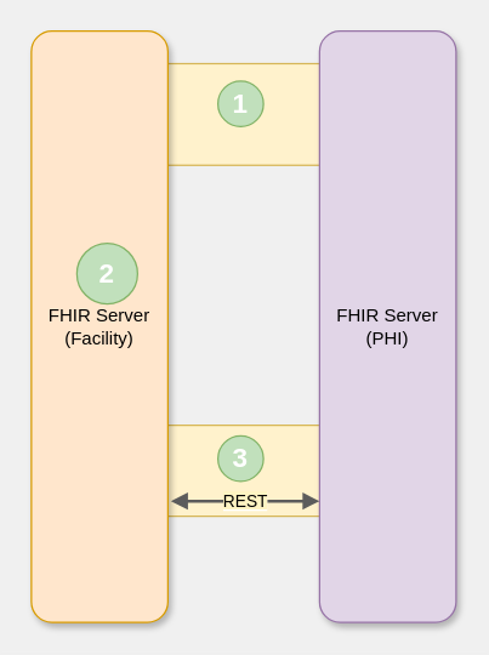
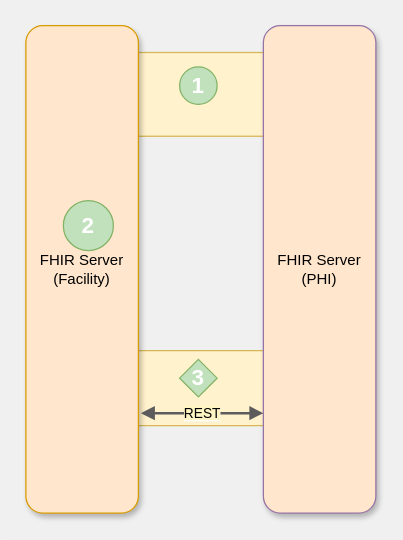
- <mxCell id="4" value="FHIR&amp;nbsp;Server (PHI)" style="rounded=1;whiteSpace=wrap;html=1;fillColor=#e1d5e7;shadow=1;strokeColor=#9673a6;" parent="1" vertex="1"><mxGeometry y="20" width="90" height="390" as="geometry" x="210" /></mxCell>
+ <mxCell id="4" value="FHIR&amp;nbsp;Server (PHI)" style="rounded=1;whiteSpace=wrap;html=1;fillColor=#ffe6cc;shadow=1;strokeColor=#9673a6;" parent="1" vertex="1"><mxGeometry y="20" width="90" height="390" as="geometry" x="210" /></mxCell>
- <mxCell id="8" value="&lt;h2&gt;&lt;font color=&quot;#ffffff&quot;&gt;3&lt;/font&gt;&lt;/h2&gt;" style="ellipse;whiteSpace=wrap;html=1;aspect=fixed;strokeColor=#82b366;fillColor=#C1E0BC;" parent="1" vertex="1"><mxGeometry x="143" y="287" width="30" height="30" as="geometry" /></mxCell>
+ <mxCell id="8" value="&lt;h2&gt;&lt;font color=&quot;#ffffff&quot;&gt;3&lt;/font&gt;&lt;/h2&gt;" style="rhombus;whiteSpace=wrap;html=1;aspect=fixed;strokeColor=#82b366;fillColor=#C1E0BC;" parent="1" vertex="1"><mxGeometry x="143" y="287" width="30" height="30" as="geometry" /></mxCell>
